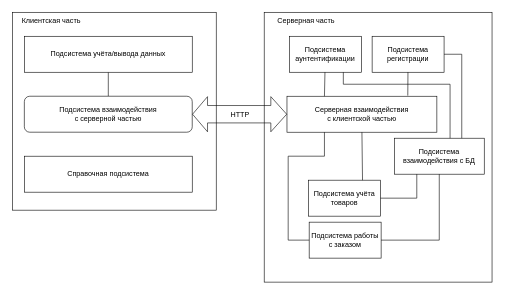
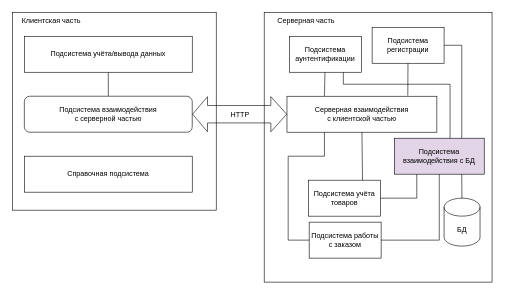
- <mxCell id="12" value="Подсистема регистрации" style="rounded=0;whiteSpace=wrap;html=1;" parent="1" vertex="1"><mxGeometry x="620" y="60" width="120" height="60" as="geometry" /></mxCell>
+ <mxCell id="12" value="Подсистема регистрации" style="rounded=0;whiteSpace=wrap;html=1;" parent="1" vertex="1"><mxGeometry x="620" y="45" width="120" height="60" as="geometry" /></mxCell>
- <mxCell id="14" value="Подсистема взаимодействия с БД" style="rounded=0;whiteSpace=wrap;html=1;" parent="1" vertex="1"><mxGeometry x="657" y="230" width="150" height="60" as="geometry" /></mxCell>
+ <mxCell id="14" value="Подсистема взаимодействия с БД" style="rounded=0;whiteSpace=wrap;html=1;fillColor=#e1d5e7;" parent="1" vertex="1"><mxGeometry x="657" y="230" width="150" height="60" as="geometry" /></mxCell>
+ <mxCell id="23" value="" style="endArrow=none;startArrow=none;html=1;rounded=0;entryX=0.75;entryY=1;entryDx=0;entryDy=0;startFill=0;endFill=0;" parent="1" source="10" target="14" edge="1"><mxGeometry width="50" height="50" relative="1" as="geometry"><mxPoint x="490" y="290" as="sourcePoint" /><mxPoint x="540" y="240" as="targetPoint" /></mxGeometry></mxCell>
+ <mxCell id="10" value="БД" style="shape=cylinder3;whiteSpace=wrap;html=1;boundedLbl=1;backgroundOutline=1;size=15;" parent="1" vertex="1"><mxGeometry x="740" y="330" width="60" height="80" as="geometry" /></mxCell>
